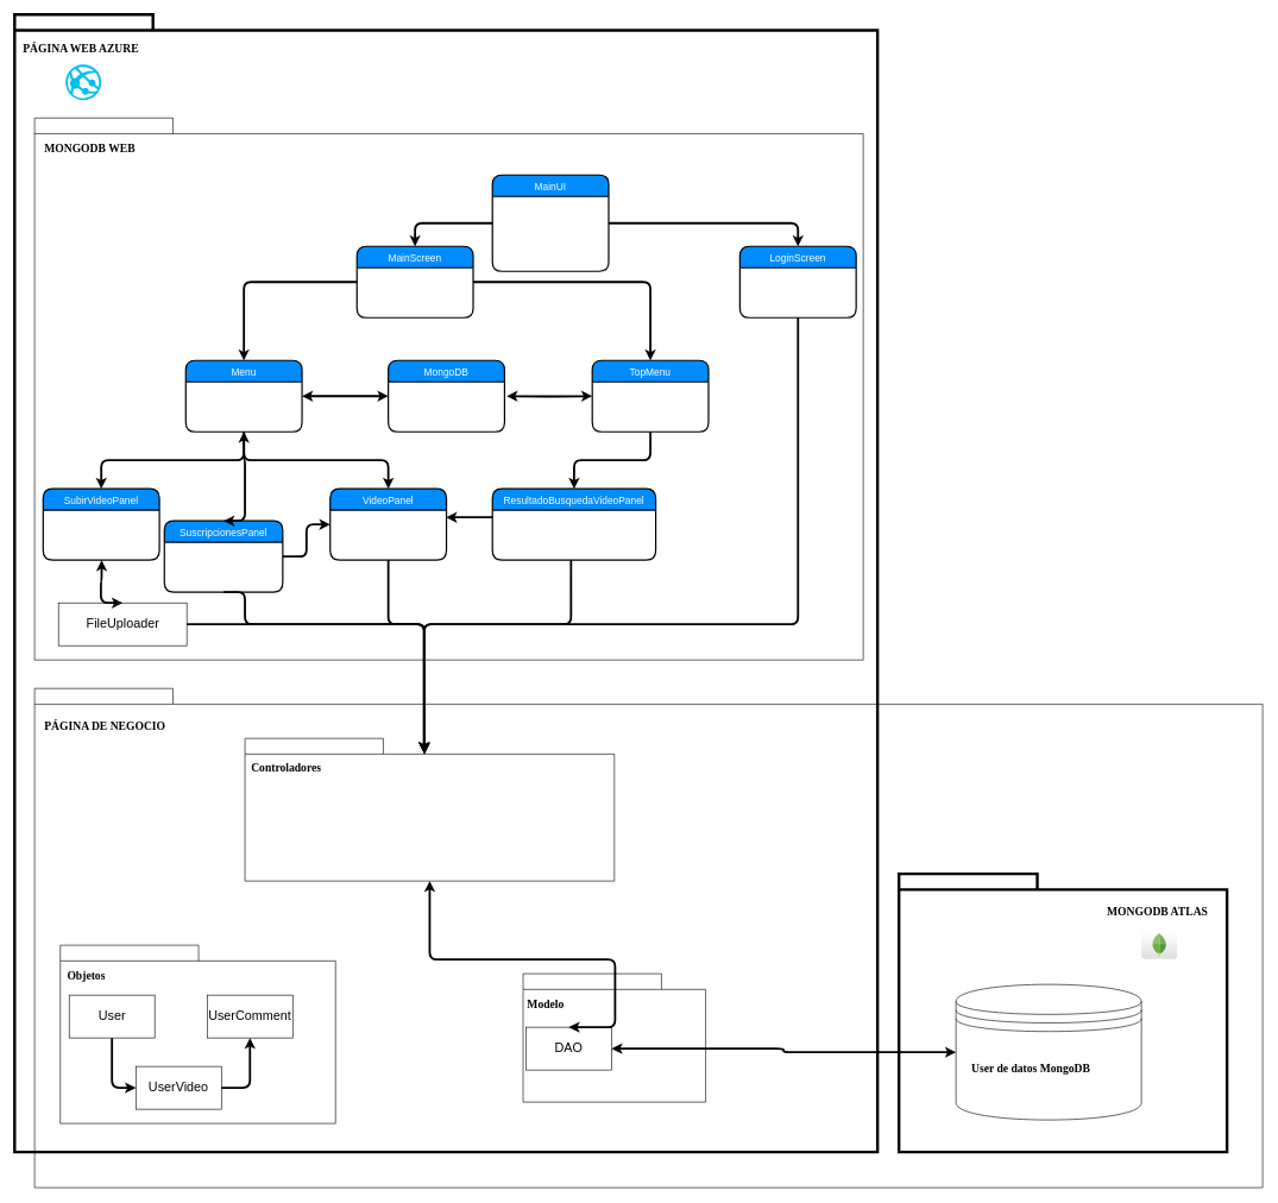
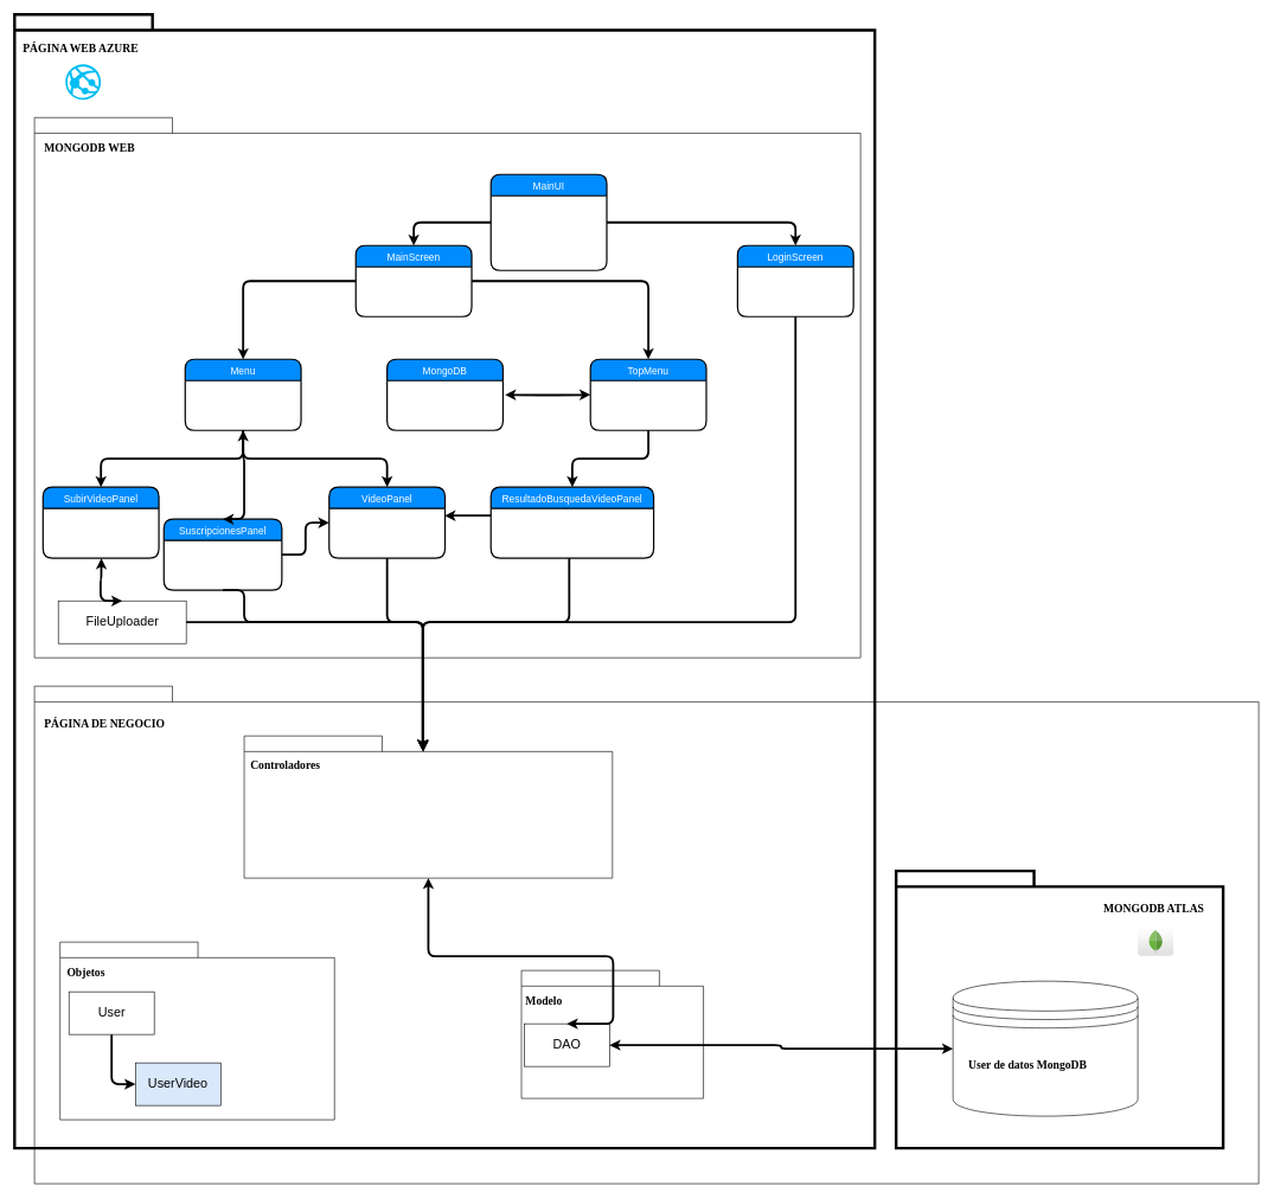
- <mxCell id="19" style="edgeStyle=orthogonalEdgeStyle;orthogonalLoop=1;jettySize=auto;html=1;rounded=1;strokeWidth=3;startArrow=classic;startFill=1;exitX=1;exitY=0.5;exitDx=0;exitDy=0;entryX=0;entryY=0.5;entryDx=0;entryDy=0;" parent="1" source="9" target="11" edge="1"><mxGeometry relative="1" as="geometry"><mxPoint x="520" y="555" as="sourcePoint" /><mxPoint x="540" y="555" as="targetPoint" /><Array as="points" /></mxGeometry></mxCell>
- <mxCell id="38" value="&lt;font style=&quot;font-size: 18px&quot;&gt;UserComment&lt;/font&gt;" style="rounded=0;whiteSpace=wrap;html=1;" parent="1" vertex="1"><mxGeometry x="290" y="1395" width="120" height="60" as="geometry" /></mxCell>
- <mxCell id="41" style="edgeStyle=orthogonalEdgeStyle;orthogonalLoop=1;jettySize=auto;html=1;rounded=1;strokeWidth=3;entryX=0.5;entryY=1;entryDx=0;entryDy=0;startArrow=none;startFill=0;exitX=1;exitY=0.5;exitDx=0;exitDy=0;" parent="1" source="39" target="38" edge="1"><mxGeometry relative="1" as="geometry"><mxPoint x="166.286" y="1465.286" as="sourcePoint" /><mxPoint x="200" y="1535" as="targetPoint" /><Array as="points" /></mxGeometry></mxCell>
- <mxCell id="39" value="&lt;font style=&quot;font-size: 18px&quot;&gt;UserVideo&lt;/font&gt;" style="rounded=0;whiteSpace=wrap;html=1;" parent="1" vertex="1"><mxGeometry x="190" y="1495" width="120" height="60" as="geometry" /></mxCell>
+ <mxCell id="39" value="&lt;font style=&quot;font-size: 18px&quot;&gt;UserVideo&lt;/font&gt;" style="rounded=0;whiteSpace=wrap;html=1;fillColor=#dae8fc;" parent="1" vertex="1"><mxGeometry x="190" y="1495" width="120" height="60" as="geometry" /></mxCell>
